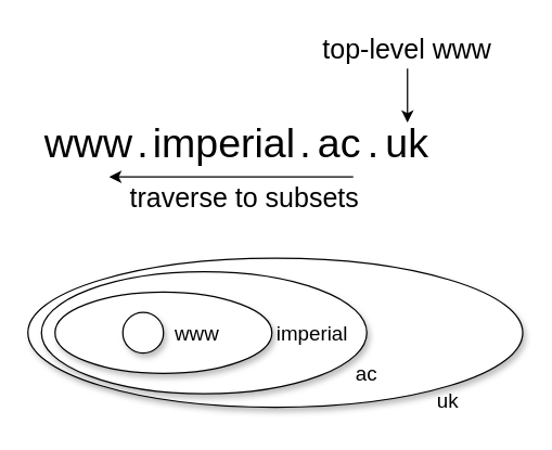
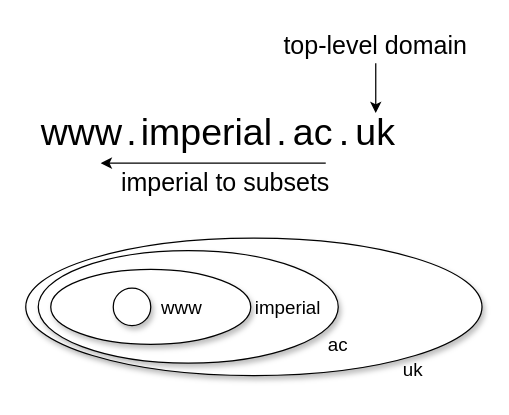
- <mxCell id="10" value="top-level www" style="text;html=1;strokeColor=none;fillColor=none;align=center;verticalAlign=middle;whiteSpace=wrap;rounded=0;fontSize=20;" vertex="1" parent="1"><mxGeometry x="225" y="20" width="150" height="30" as="geometry" /></mxCell>
+ <mxCell id="10" value="top-level domain" style="text;html=1;strokeColor=none;fillColor=none;align=center;verticalAlign=middle;whiteSpace=wrap;rounded=0;fontSize=20;" vertex="1" parent="1"><mxGeometry x="225" y="20" width="150" height="30" as="geometry" /></mxCell>
- <mxCell id="20" value="traverse to subsets" style="text;html=1;strokeColor=none;fillColor=none;align=center;verticalAlign=middle;whiteSpace=wrap;rounded=0;fontSize=20;" vertex="1" parent="1"><mxGeometry x="70" y="130" width="220" height="30" as="geometry" /></mxCell>
+ <mxCell id="20" value="imperial to subsets" style="text;html=1;strokeColor=none;fillColor=none;align=center;verticalAlign=middle;whiteSpace=wrap;rounded=0;fontSize=20;" vertex="1" parent="1"><mxGeometry x="70" y="130" width="220" height="30" as="geometry" /></mxCell>
